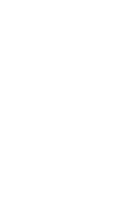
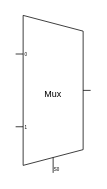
+ <mxCell id="2" value="Mux" style="shadow=0;dashed=0;align=center;html=1;strokeWidth=1;shape=mxgraph.electrical.abstract.mux2;whiteSpace=wrap;" vertex="1" parent="1"><mxGeometry x="20" y="20" width="100" height="210" as="geometry" /></mxCell>
